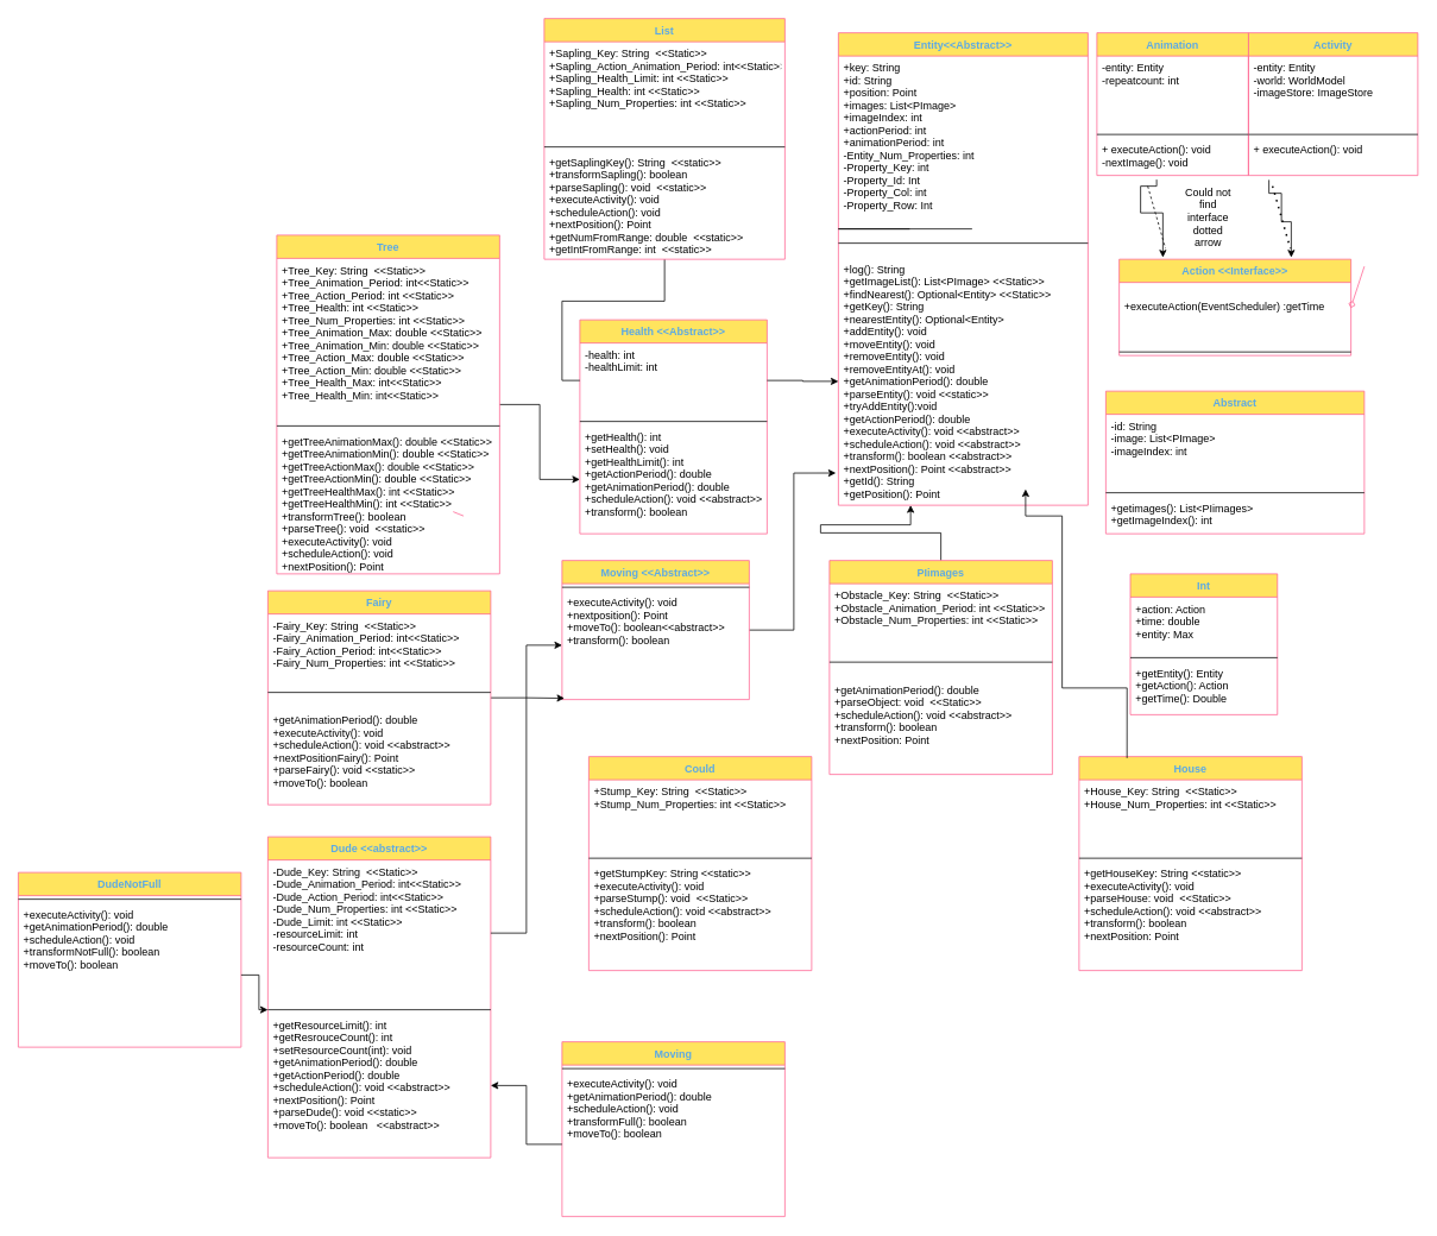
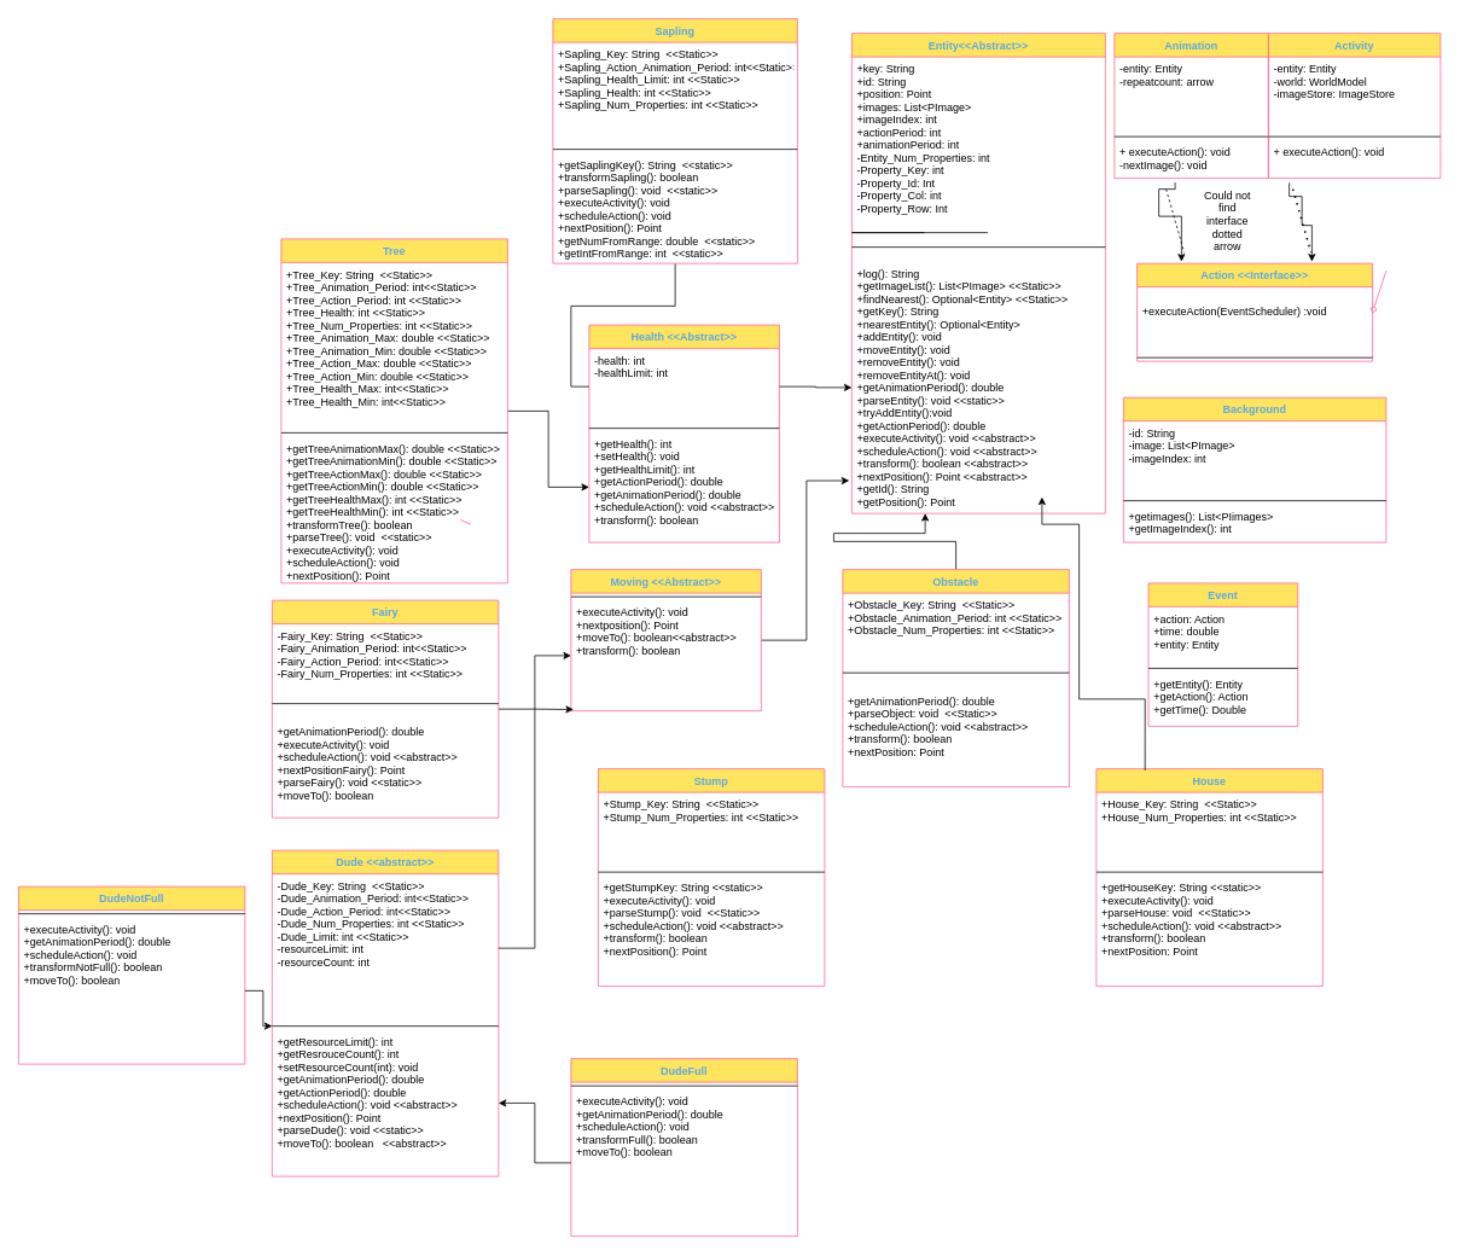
- <mxCell id="44" value="List" style="swimlane;fontStyle=1;align=center;verticalAlign=top;childLayout=stackLayout;horizontal=1;startSize=26;horizontalStack=0;resizeParent=1;resizeParentMax=0;resizeLast=0;collapsible=1;marginBottom=0;hachureGap=4;pointerEvents=0;sketch=0;fontColor=#5AA9E6;strokeColor=#FF6392;fillColor=#FFE45E;" vertex="1" parent="1"><mxGeometry x="610" y="20.04" width="270" height="270" as="geometry" /></mxCell>
+ <mxCell id="44" value="Sapling" style="swimlane;fontStyle=1;align=center;verticalAlign=top;childLayout=stackLayout;horizontal=1;startSize=26;horizontalStack=0;resizeParent=1;resizeParentMax=0;resizeLast=0;collapsible=1;marginBottom=0;hachureGap=4;pointerEvents=0;sketch=0;fontColor=#5AA9E6;strokeColor=#FF6392;fillColor=#FFE45E;" vertex="1" parent="1"><mxGeometry x="610" y="20.04" width="270" height="270" as="geometry" /></mxCell>
- <mxCell id="26" value="-entity: Entity&#10;-repeatcount: int" style="text;strokeColor=none;fillColor=none;align=left;verticalAlign=top;spacingLeft=4;spacingRight=4;overflow=hidden;rotatable=0;points=[[0,0.5],[1,0.5]];portConstraint=eastwest;" vertex="1" parent="25"><mxGeometry y="26" width="170" height="84" as="geometry" /></mxCell>
+ <mxCell id="26" value="-entity: Entity&#10;-repeatcount: arrow" style="text;strokeColor=none;fillColor=none;align=left;verticalAlign=top;spacingLeft=4;spacingRight=4;overflow=hidden;rotatable=0;points=[[0,0.5],[1,0.5]];portConstraint=eastwest;" vertex="1" parent="25"><mxGeometry y="26" width="170" height="84" as="geometry" /></mxCell>
- <mxCell id="19" value="&#10;+executeAction(EventScheduler) :getTime                            &#10;                  " style="text;strokeColor=none;fillColor=none;align=left;verticalAlign=top;spacingLeft=4;spacingRight=4;overflow=hidden;rotatable=0;points=[[0,0.5],[1,0.5]];portConstraint=eastwest;" parent="18" vertex="1"><mxGeometry y="26" width="260" height="74" as="geometry" /></mxCell>
+ <mxCell id="19" value="&#10;+executeAction(EventScheduler) :void                            &#10;                  " style="text;strokeColor=none;fillColor=none;align=left;verticalAlign=top;spacingLeft=4;spacingRight=4;overflow=hidden;rotatable=0;points=[[0,0.5],[1,0.5]];portConstraint=eastwest;" parent="18" vertex="1"><mxGeometry y="26" width="260" height="74" as="geometry" /></mxCell>
- <mxCell id="13" value="Abstract" style="swimlane;fontStyle=1;align=center;verticalAlign=top;childLayout=stackLayout;horizontal=1;startSize=26;horizontalStack=0;resizeParent=1;resizeParentMax=0;resizeLast=0;collapsible=1;marginBottom=0;hachureGap=4;pointerEvents=0;sketch=0;fontColor=#5AA9E6;strokeColor=#FF6392;fillColor=#FFE45E;" parent="1" vertex="1"><mxGeometry x="1240" y="438" width="290" height="160" as="geometry" /></mxCell>
+ <mxCell id="13" value="Background" style="swimlane;fontStyle=1;align=center;verticalAlign=top;childLayout=stackLayout;horizontal=1;startSize=26;horizontalStack=0;resizeParent=1;resizeParentMax=0;resizeLast=0;collapsible=1;marginBottom=0;hachureGap=4;pointerEvents=0;sketch=0;fontColor=#5AA9E6;strokeColor=#FF6392;fillColor=#FFE45E;" parent="1" vertex="1"><mxGeometry x="1240" y="438" width="290" height="160" as="geometry" /></mxCell>
- <mxCell id="49" value="PIimages" style="swimlane;fontStyle=1;align=center;verticalAlign=top;childLayout=stackLayout;horizontal=1;startSize=26;horizontalStack=0;resizeParent=1;resizeParentMax=0;resizeLast=0;collapsible=1;marginBottom=0;hachureGap=4;pointerEvents=0;sketch=0;fontColor=#5AA9E6;strokeColor=#FF6392;fillColor=#FFE45E;" vertex="1" parent="1"><mxGeometry x="930" y="628" width="250" height="240" as="geometry" /></mxCell>
+ <mxCell id="49" value="Obstacle" style="swimlane;fontStyle=1;align=center;verticalAlign=top;childLayout=stackLayout;horizontal=1;startSize=26;horizontalStack=0;resizeParent=1;resizeParentMax=0;resizeLast=0;collapsible=1;marginBottom=0;hachureGap=4;pointerEvents=0;sketch=0;fontColor=#5AA9E6;strokeColor=#FF6392;fillColor=#FFE45E;" vertex="1" parent="1"><mxGeometry x="930" y="628" width="250" height="240" as="geometry" /></mxCell>
- <mxCell id="9" value="Int" style="swimlane;fontStyle=1;align=center;verticalAlign=top;childLayout=stackLayout;horizontal=1;startSize=26;horizontalStack=0;resizeParent=1;resizeParentMax=0;resizeLast=0;collapsible=1;marginBottom=0;hachureGap=4;pointerEvents=0;sketch=0;fontColor=#5AA9E6;strokeColor=#FF6392;fillColor=#FFE45E;" parent="1" vertex="1"><mxGeometry x="1267.5" y="643" width="165" height="158" as="geometry" /></mxCell>
+ <mxCell id="9" value="Event" style="swimlane;fontStyle=1;align=center;verticalAlign=top;childLayout=stackLayout;horizontal=1;startSize=26;horizontalStack=0;resizeParent=1;resizeParentMax=0;resizeLast=0;collapsible=1;marginBottom=0;hachureGap=4;pointerEvents=0;sketch=0;fontColor=#5AA9E6;strokeColor=#FF6392;fillColor=#FFE45E;" parent="1" vertex="1"><mxGeometry x="1267.5" y="643" width="165" height="158" as="geometry" /></mxCell>
- <mxCell id="10" value="+action: Action&#10;+time: double&#10;+entity: Max&#10;" style="text;strokeColor=none;fillColor=none;align=left;verticalAlign=top;spacingLeft=4;spacingRight=4;overflow=hidden;rotatable=0;points=[[0,0.5],[1,0.5]];portConstraint=eastwest;" parent="9" vertex="1"><mxGeometry y="26" width="165" height="64" as="geometry" /></mxCell>
+ <mxCell id="10" value="+action: Action&#10;+time: double&#10;+entity: Entity&#10;" style="text;strokeColor=none;fillColor=none;align=left;verticalAlign=top;spacingLeft=4;spacingRight=4;overflow=hidden;rotatable=0;points=[[0,0.5],[1,0.5]];portConstraint=eastwest;" parent="9" vertex="1"><mxGeometry y="26" width="165" height="64" as="geometry" /></mxCell>
- <mxCell id="62" value="Could" style="swimlane;fontStyle=1;align=center;verticalAlign=top;childLayout=stackLayout;horizontal=1;startSize=26;horizontalStack=0;resizeParent=1;resizeParentMax=0;resizeLast=0;collapsible=1;marginBottom=0;hachureGap=4;pointerEvents=0;sketch=0;fontColor=#5AA9E6;strokeColor=#FF6392;fillColor=#FFE45E;" vertex="1" parent="1"><mxGeometry x="660" y="848" width="250" height="240" as="geometry" /></mxCell>
+ <mxCell id="62" value="Stump" style="swimlane;fontStyle=1;align=center;verticalAlign=top;childLayout=stackLayout;horizontal=1;startSize=26;horizontalStack=0;resizeParent=1;resizeParentMax=0;resizeLast=0;collapsible=1;marginBottom=0;hachureGap=4;pointerEvents=0;sketch=0;fontColor=#5AA9E6;strokeColor=#FF6392;fillColor=#FFE45E;" vertex="1" parent="1"><mxGeometry x="660" y="848" width="250" height="240" as="geometry" /></mxCell>
- <mxCell id="76" value="Moving" style="swimlane;fontStyle=1;align=center;verticalAlign=top;childLayout=stackLayout;horizontal=1;startSize=26;horizontalStack=0;resizeParent=1;resizeParentMax=0;resizeLast=0;collapsible=1;marginBottom=0;hachureGap=4;pointerEvents=0;sketch=0;fontColor=#5AA9E6;strokeColor=#FF6392;fillColor=#FFE45E;" vertex="1" parent="1"><mxGeometry x="630" y="1168" width="250" height="196" as="geometry" /></mxCell>
+ <mxCell id="76" value="DudeFull" style="swimlane;fontStyle=1;align=center;verticalAlign=top;childLayout=stackLayout;horizontal=1;startSize=26;horizontalStack=0;resizeParent=1;resizeParentMax=0;resizeLast=0;collapsible=1;marginBottom=0;hachureGap=4;pointerEvents=0;sketch=0;fontColor=#5AA9E6;strokeColor=#FF6392;fillColor=#FFE45E;" vertex="1" parent="1"><mxGeometry x="630" y="1168" width="250" height="196" as="geometry" /></mxCell>
